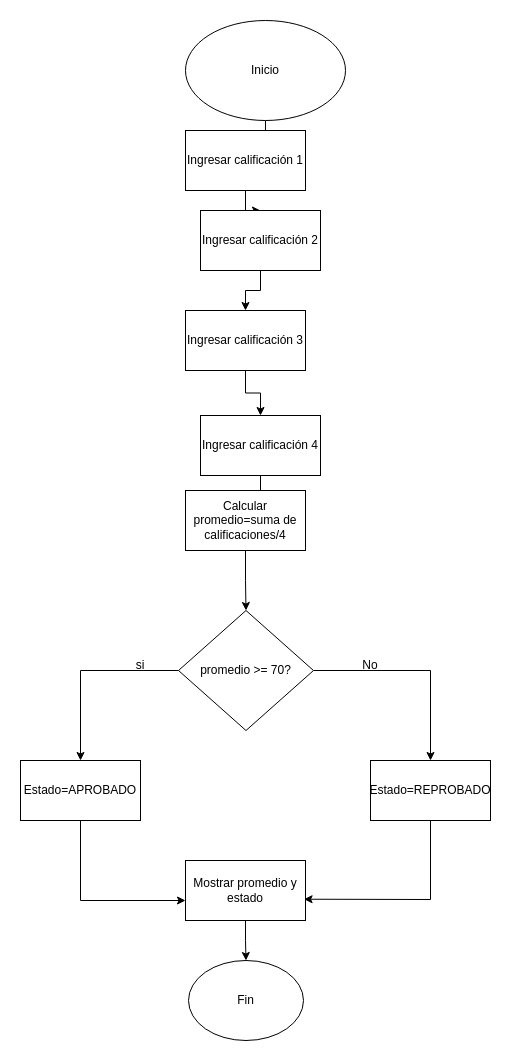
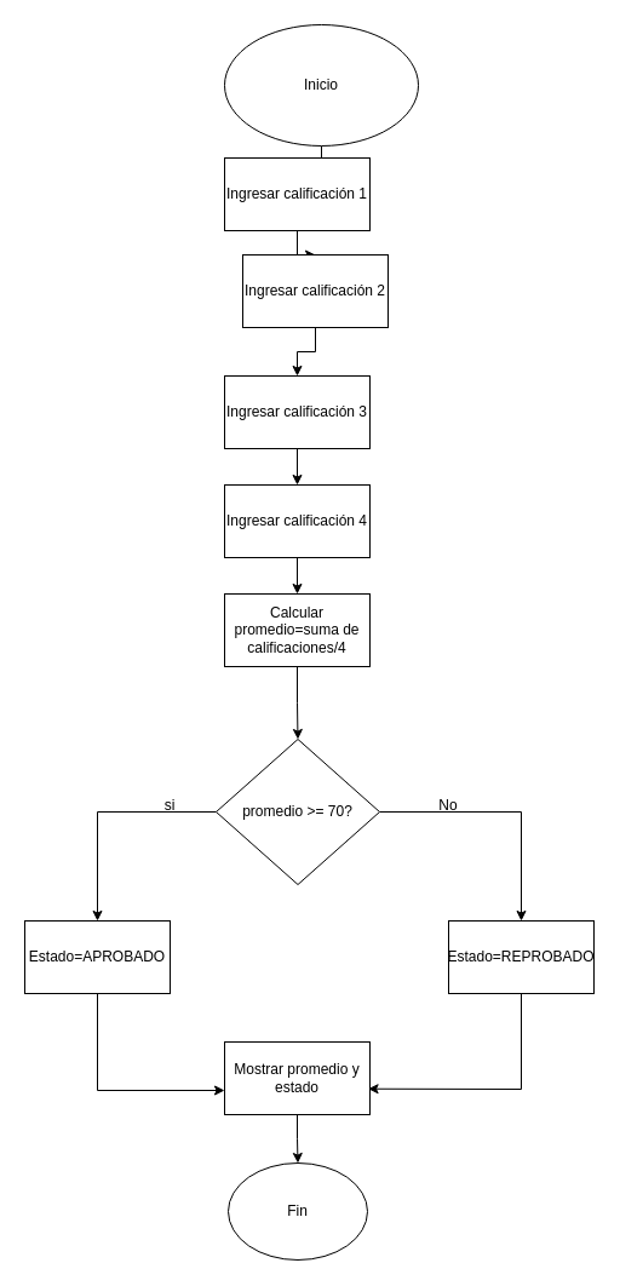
- <mxCell id="11" value="Ingresar calificación 4" style="whiteSpace=wrap;html=1;" vertex="1" parent="1"><mxGeometry x="200" y="415" width="120" height="60" as="geometry" /></mxCell>
+ <mxCell id="11" value="Ingresar calificación 4" style="whiteSpace=wrap;html=1;" vertex="1" parent="1"><mxGeometry x="185" y="400" width="120" height="60" as="geometry" /></mxCell>
